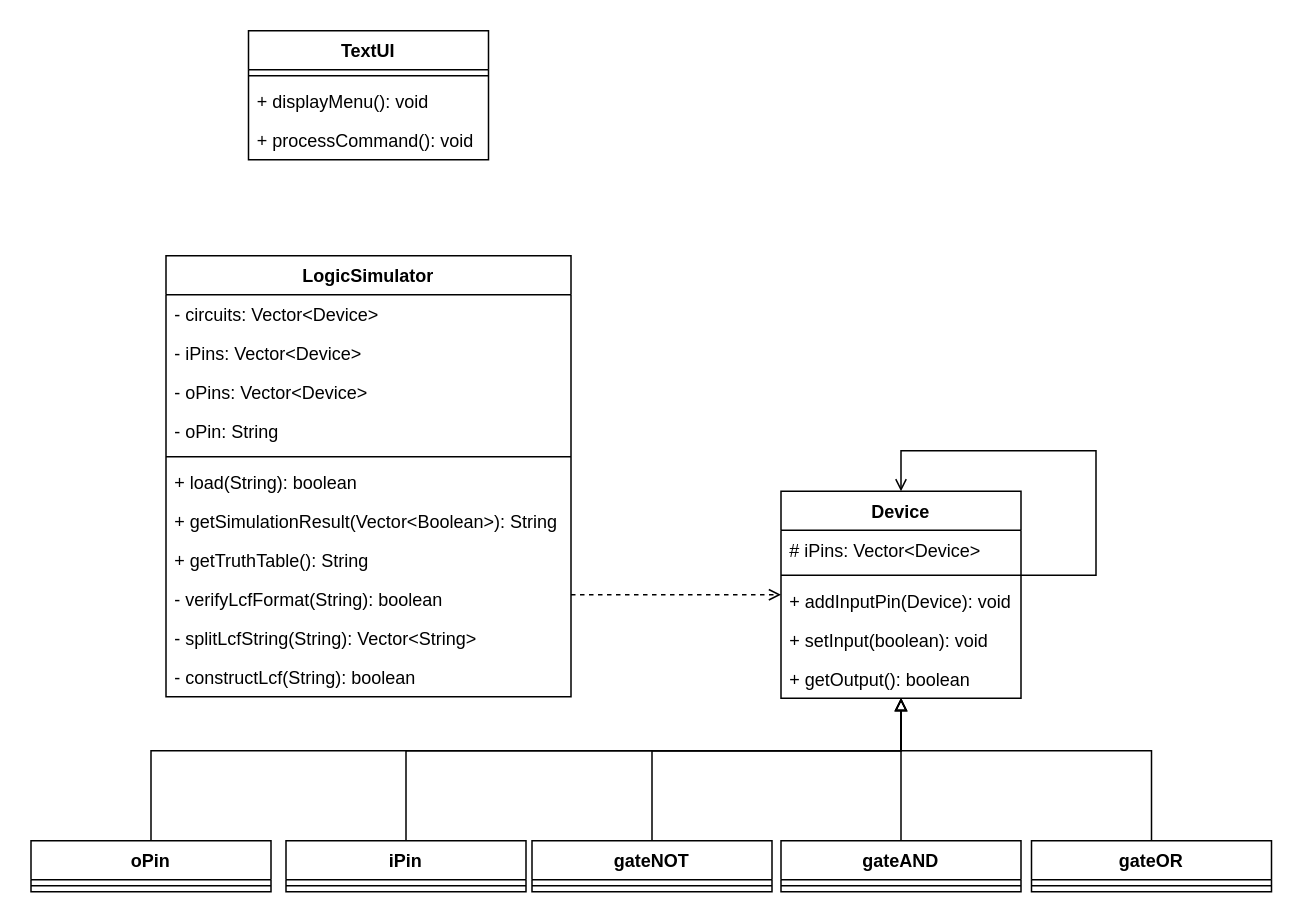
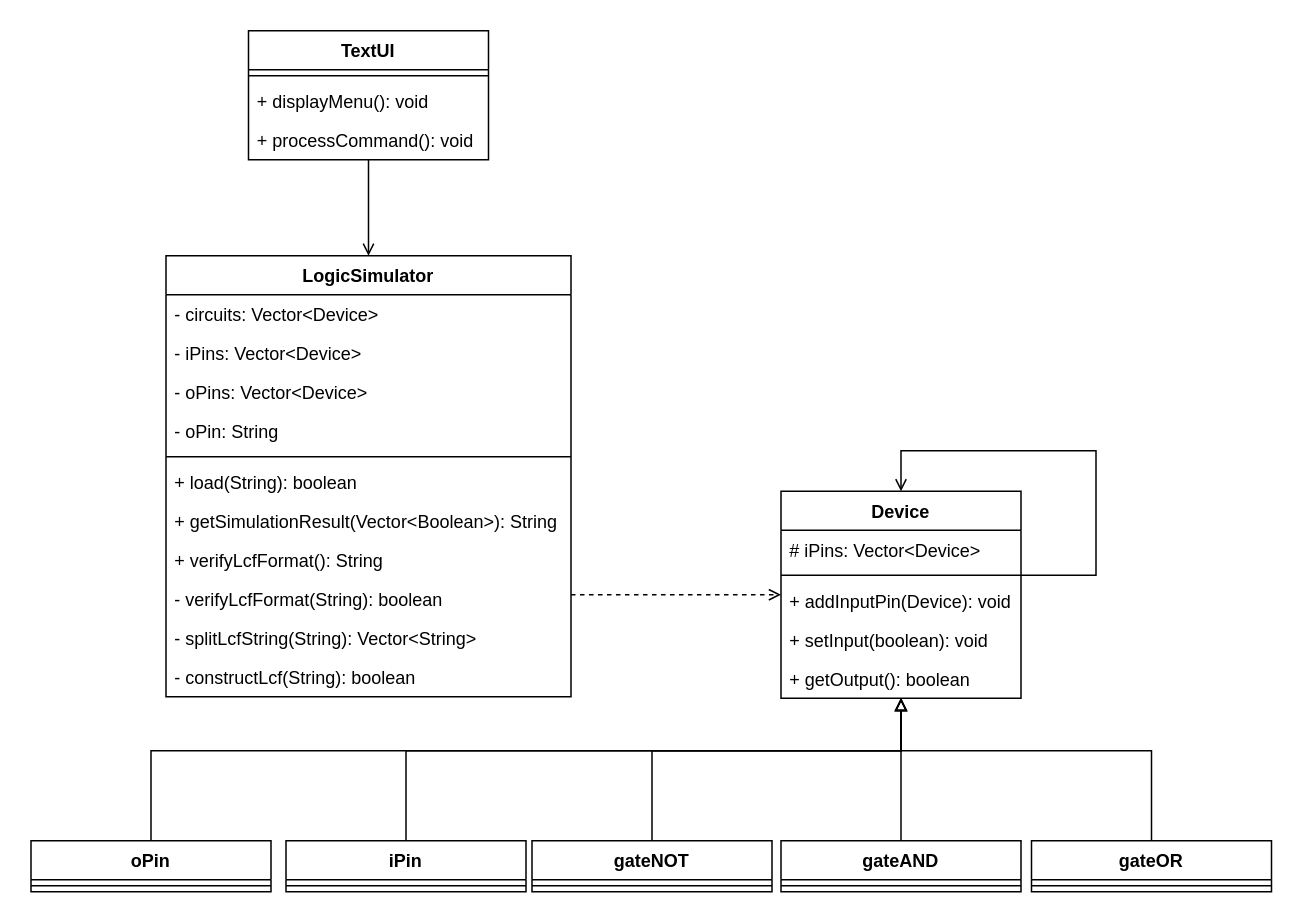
+ <mxCell id="16" style="edgeStyle=orthogonalEdgeStyle;rounded=0;orthogonalLoop=1;jettySize=auto;html=1;endArrow=open;endFill=0;" parent="1" source="26" target="30" edge="1"><mxGeometry relative="1" as="geometry" /></mxCell>
- <mxCell id="38" value="+ getTruthTable(): String" style="text;strokeColor=none;fillColor=none;align=left;verticalAlign=top;spacingLeft=4;spacingRight=4;overflow=hidden;rotatable=0;points=[[0,0.5],[1,0.5]];portConstraint=eastwest;" parent="30" vertex="1"><mxGeometry y="190" width="270" height="26" as="geometry" /></mxCell>
+ <mxCell id="38" value="+ verifyLcfFormat(): String" style="text;strokeColor=none;fillColor=none;align=left;verticalAlign=top;spacingLeft=4;spacingRight=4;overflow=hidden;rotatable=0;points=[[0,0.5],[1,0.5]];portConstraint=eastwest;" parent="30" vertex="1"><mxGeometry y="190" width="270" height="26" as="geometry" /></mxCell>
